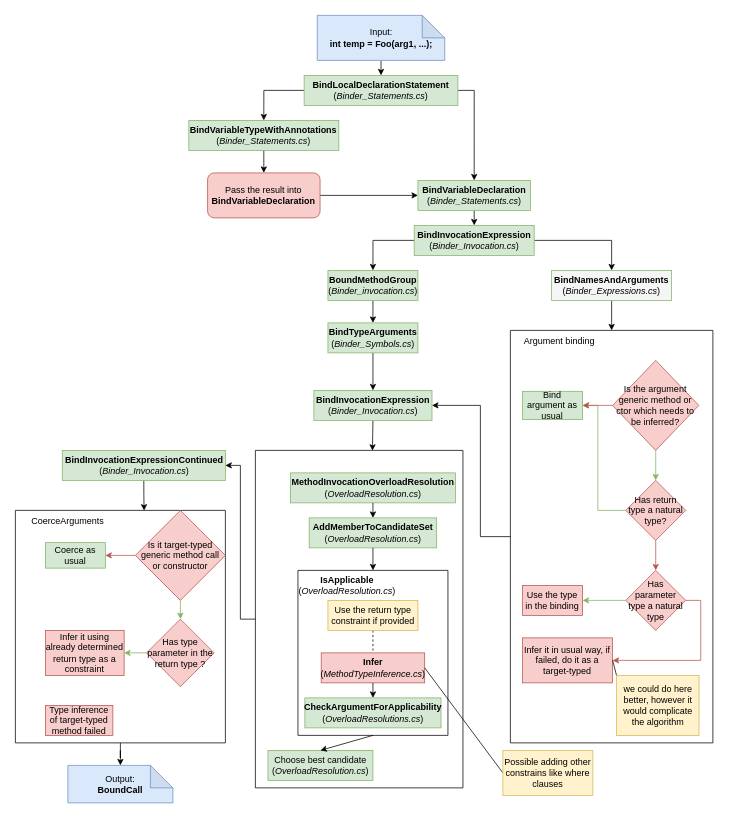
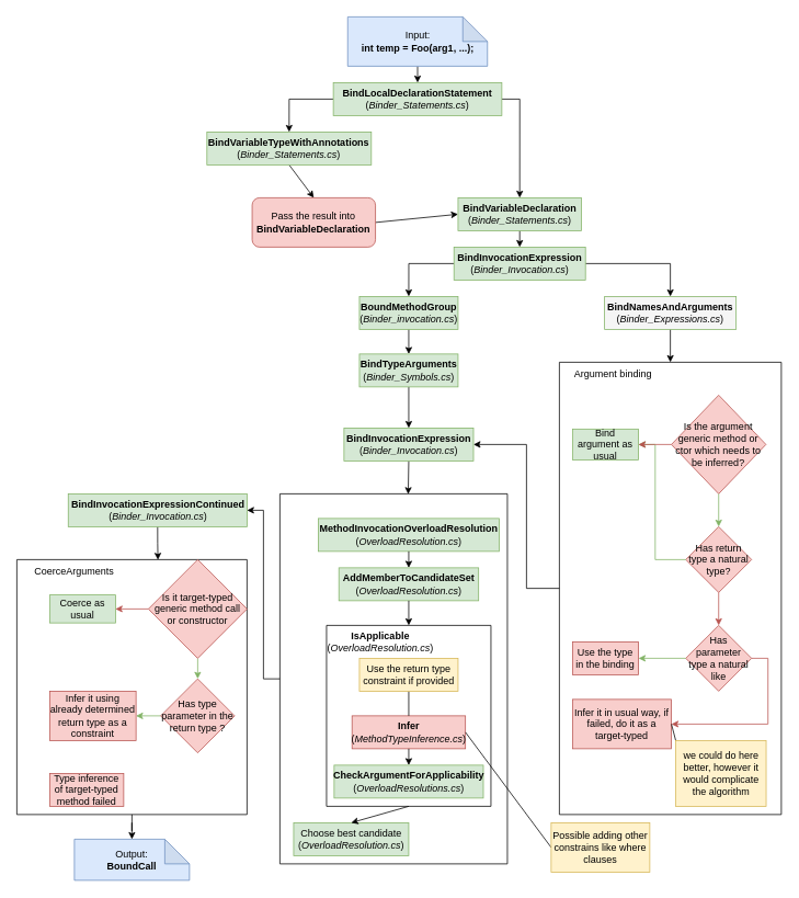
- <mxCell id="26" value="Pass the result into &lt;b&gt;BindVariableDeclaration&lt;/b&gt;" style="rounded=1;whiteSpace=wrap;html=1;fillColor=#f8cecc;strokeColor=#b85450;" parent="1" vertex="1"><mxGeometry x="276.25" y="230" width="150" height="60" as="geometry" /></mxCell>
+ <mxCell id="26" value="Pass the result into &lt;b&gt;BindVariableDeclaration&lt;/b&gt;" style="rounded=1;whiteSpace=wrap;html=1;fillColor=#f8cecc;strokeColor=#b85450;" parent="1" vertex="1"><mxGeometry x="306.25" y="240" width="150" height="60" as="geometry" /></mxCell>
- <mxCell id="33" value="Has parameter type a natural type" style="rhombus;whiteSpace=wrap;html=1;fillColor=#f8cecc;strokeColor=#b85450;" parent="28" vertex="1"><mxGeometry x="153.8" y="320" width="80" height="80" as="geometry" /></mxCell>
+ <mxCell id="33" value="Has parameter type a natural like" style="rhombus;whiteSpace=wrap;html=1;fillColor=#f8cecc;strokeColor=#b85450;" parent="28" vertex="1"><mxGeometry x="153.8" y="320" width="80" height="80" as="geometry" /></mxCell>
- <mxCell id="68" style="edgeStyle=orthogonalEdgeStyle;rounded=0;orthogonalLoop=1;jettySize=auto;html=1;exitX=0.5;exitY=1;exitDx=0;exitDy=0;entryX=0.5;entryY=0;entryDx=0;entryDy=0;endArrow=none;endFill=0;dashed=1;" parent="63" source="69" target="65" edge="1"><mxGeometry relative="1" as="geometry" /></mxCell>
+ <mxCell id="68" style="edgeStyle=orthogonalEdgeStyle;rounded=0;orthogonalLoop=1;jettySize=auto;html=1;exitX=0.5;exitY=1;exitDx=0;exitDy=0;entryX=0.5;entryY=0;entryDx=0;entryDy=0;endArrow=none;endFill=0;" parent="63" source="69" target="65" edge="1"><mxGeometry relative="1" as="geometry" /></mxCell>
